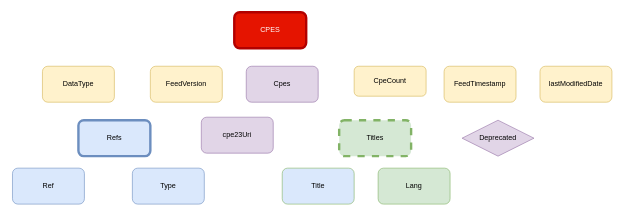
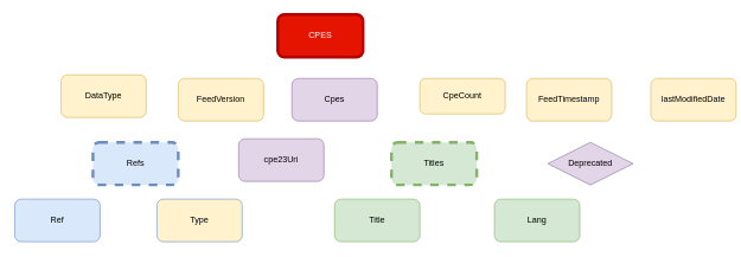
- <mxCell id="4" value="DataType" style="rounded=1;whiteSpace=wrap;html=1;fillColor=#fff2cc;strokeColor=#d6b656;" parent="1" vertex="1"><mxGeometry x="70" y="110" width="120" height="60" as="geometry" /></mxCell>
+ <mxCell id="4" value="DataType" style="rounded=1;whiteSpace=wrap;html=1;fillColor=#fff2cc;strokeColor=#d6b656;" parent="1" vertex="1"><mxGeometry x="85" y="105" width="120" height="60" as="geometry" /></mxCell>
- <mxCell id="10" value="lastModifiedDate" style="rounded=1;whiteSpace=wrap;html=1;fillColor=#fff2cc;strokeColor=#d6b656;" parent="1" vertex="1"><mxGeometry x="900" y="110" width="120" height="60" as="geometry" /></mxCell>
+ <mxCell id="10" value="lastModifiedDate" style="rounded=1;whiteSpace=wrap;html=1;fillColor=#fff2cc;strokeColor=#d6b656;" parent="1" vertex="1"><mxGeometry x="915" y="110" width="120" height="60" as="geometry" /></mxCell>
- <mxCell id="8" value="Refs" style="rounded=1;whiteSpace=wrap;html=1;fillColor=#dae8fc;strokeColor=#6c8ebf;dashed=0;strokeWidth=4;" parent="1" vertex="1"><mxGeometry x="130" y="200" width="120" height="60" as="geometry" /></mxCell>
+ <mxCell id="8" value="Refs" style="rounded=1;whiteSpace=wrap;html=1;fillColor=#dae8fc;strokeColor=#6c8ebf;dashed=1;strokeWidth=4;" parent="1" vertex="1"><mxGeometry x="130" y="200" width="120" height="60" as="geometry" /></mxCell>
- <mxCell id="9" value="Titles" style="rounded=1;whiteSpace=wrap;html=1;fillColor=#d5e8d4;strokeColor=#82b366;dashed=1;strokeWidth=4;" parent="1" vertex="1"><mxGeometry x="565" y="200" width="120" height="60" as="geometry" /></mxCell>
+ <mxCell id="9" value="Titles" style="rounded=1;whiteSpace=wrap;html=1;fillColor=#d5e8d4;strokeColor=#82b366;dashed=1;strokeWidth=4;" parent="1" vertex="1"><mxGeometry x="550" y="200" width="120" height="60" as="geometry" /></mxCell>
- <mxCell id="16" value="Type" style="rounded=1;whiteSpace=wrap;html=1;fillColor=#dae8fc;strokeColor=#6c8ebf;" parent="1" vertex="1"><mxGeometry x="220" y="280" width="120" height="60" as="geometry" /></mxCell>
+ <mxCell id="16" value="Type" style="rounded=1;whiteSpace=wrap;html=1;fillColor=#fff2cc;strokeColor=#6c8ebf;" parent="1" vertex="1"><mxGeometry x="220" y="280" width="120" height="60" as="geometry" /></mxCell>
- <mxCell id="13" value="Title" style="rounded=1;whiteSpace=wrap;html=1;fillColor=#dae8fc;strokeColor=#82b366;" parent="1" vertex="1"><mxGeometry x="470" y="280" width="120" height="60" as="geometry" /></mxCell>
+ <mxCell id="13" value="Title" style="rounded=1;whiteSpace=wrap;html=1;fillColor=#d5e8d4;strokeColor=#82b366;" parent="1" vertex="1"><mxGeometry x="470" y="280" width="120" height="60" as="geometry" /></mxCell>
- <mxCell id="14" value="Lang" style="rounded=1;whiteSpace=wrap;html=1;fillColor=#d5e8d4;strokeColor=#82b366;" parent="1" vertex="1"><mxGeometry x="630" y="280" width="120" height="60" as="geometry" /></mxCell>
+ <mxCell id="14" value="Lang" style="rounded=1;whiteSpace=wrap;html=1;fillColor=#d5e8d4;strokeColor=#82b366;" parent="1" vertex="1"><mxGeometry x="695" y="280" width="120" height="60" as="geometry" /></mxCell>
